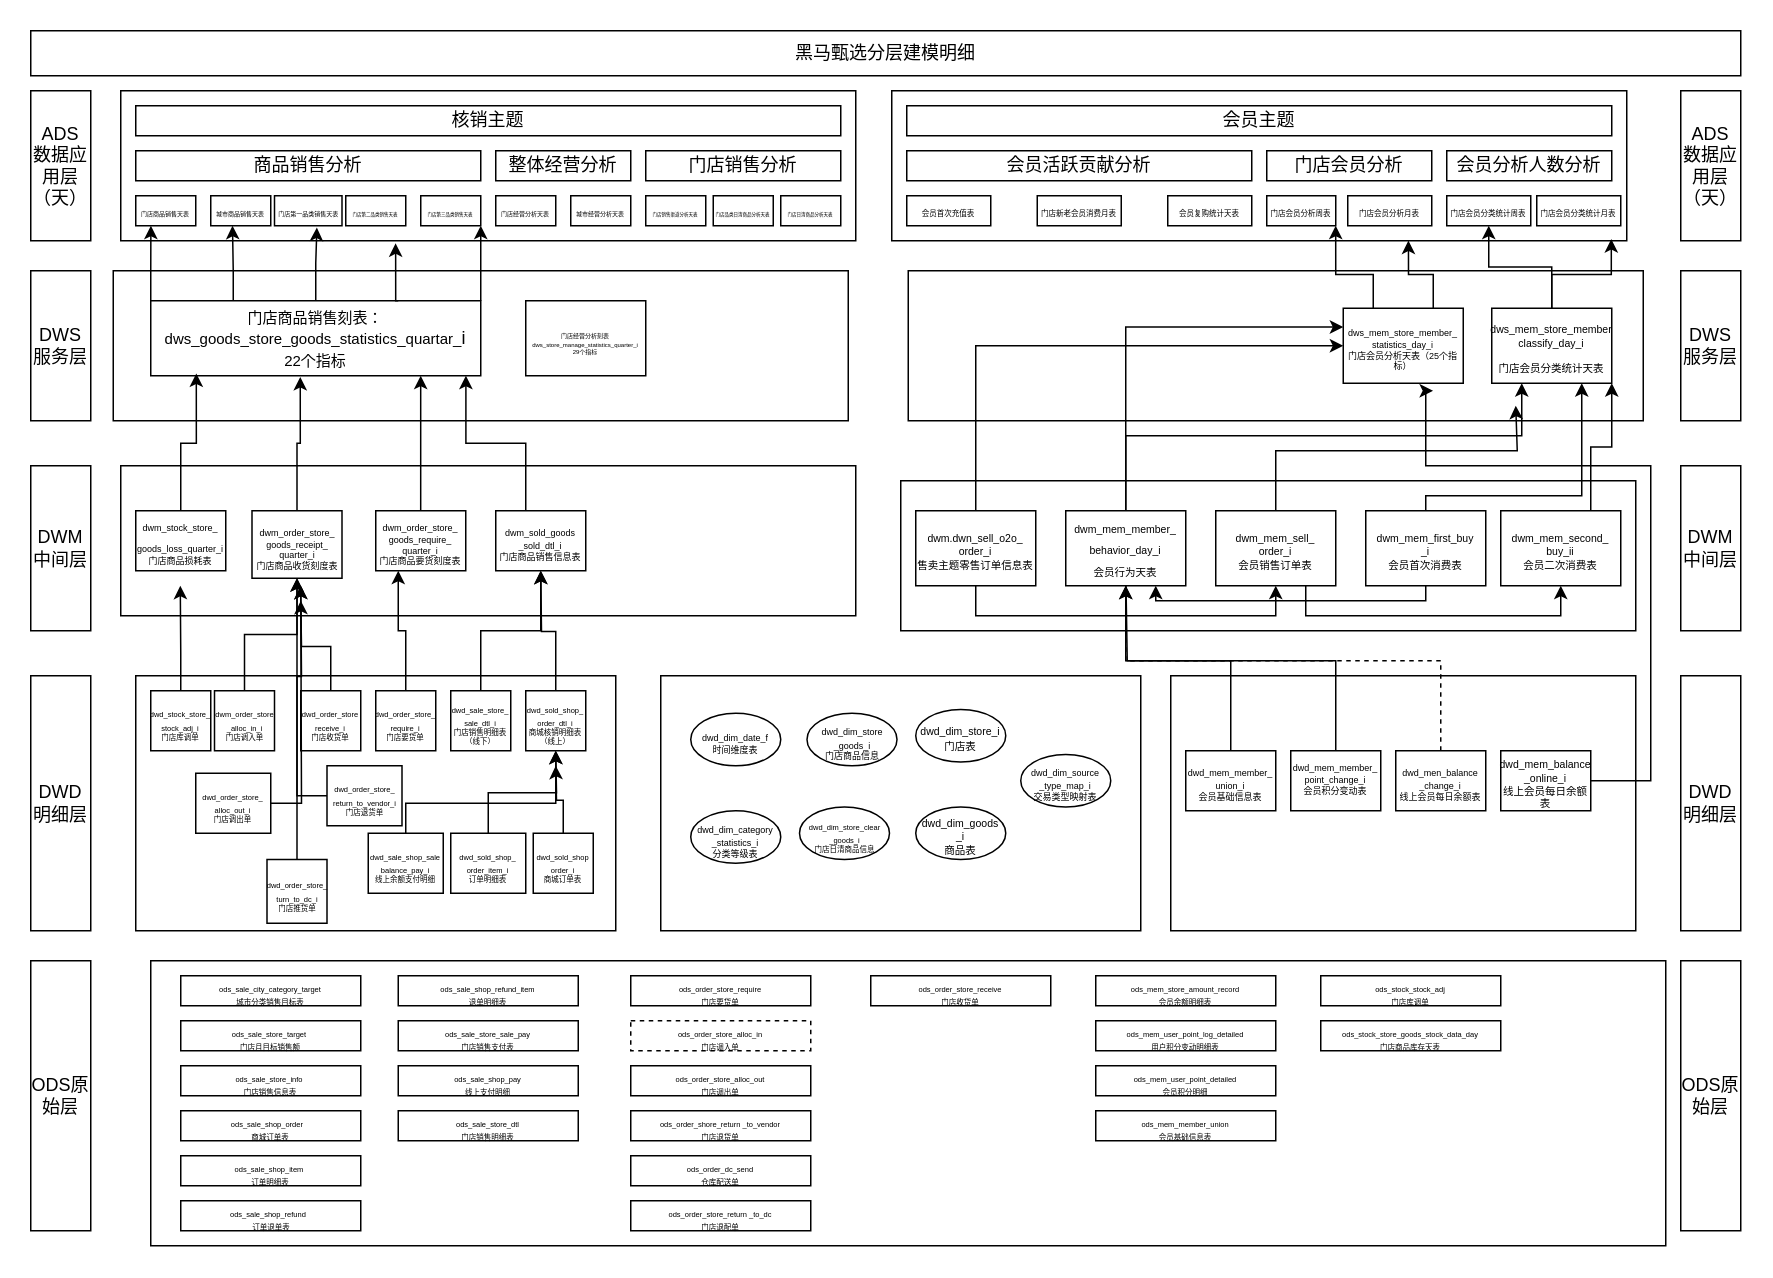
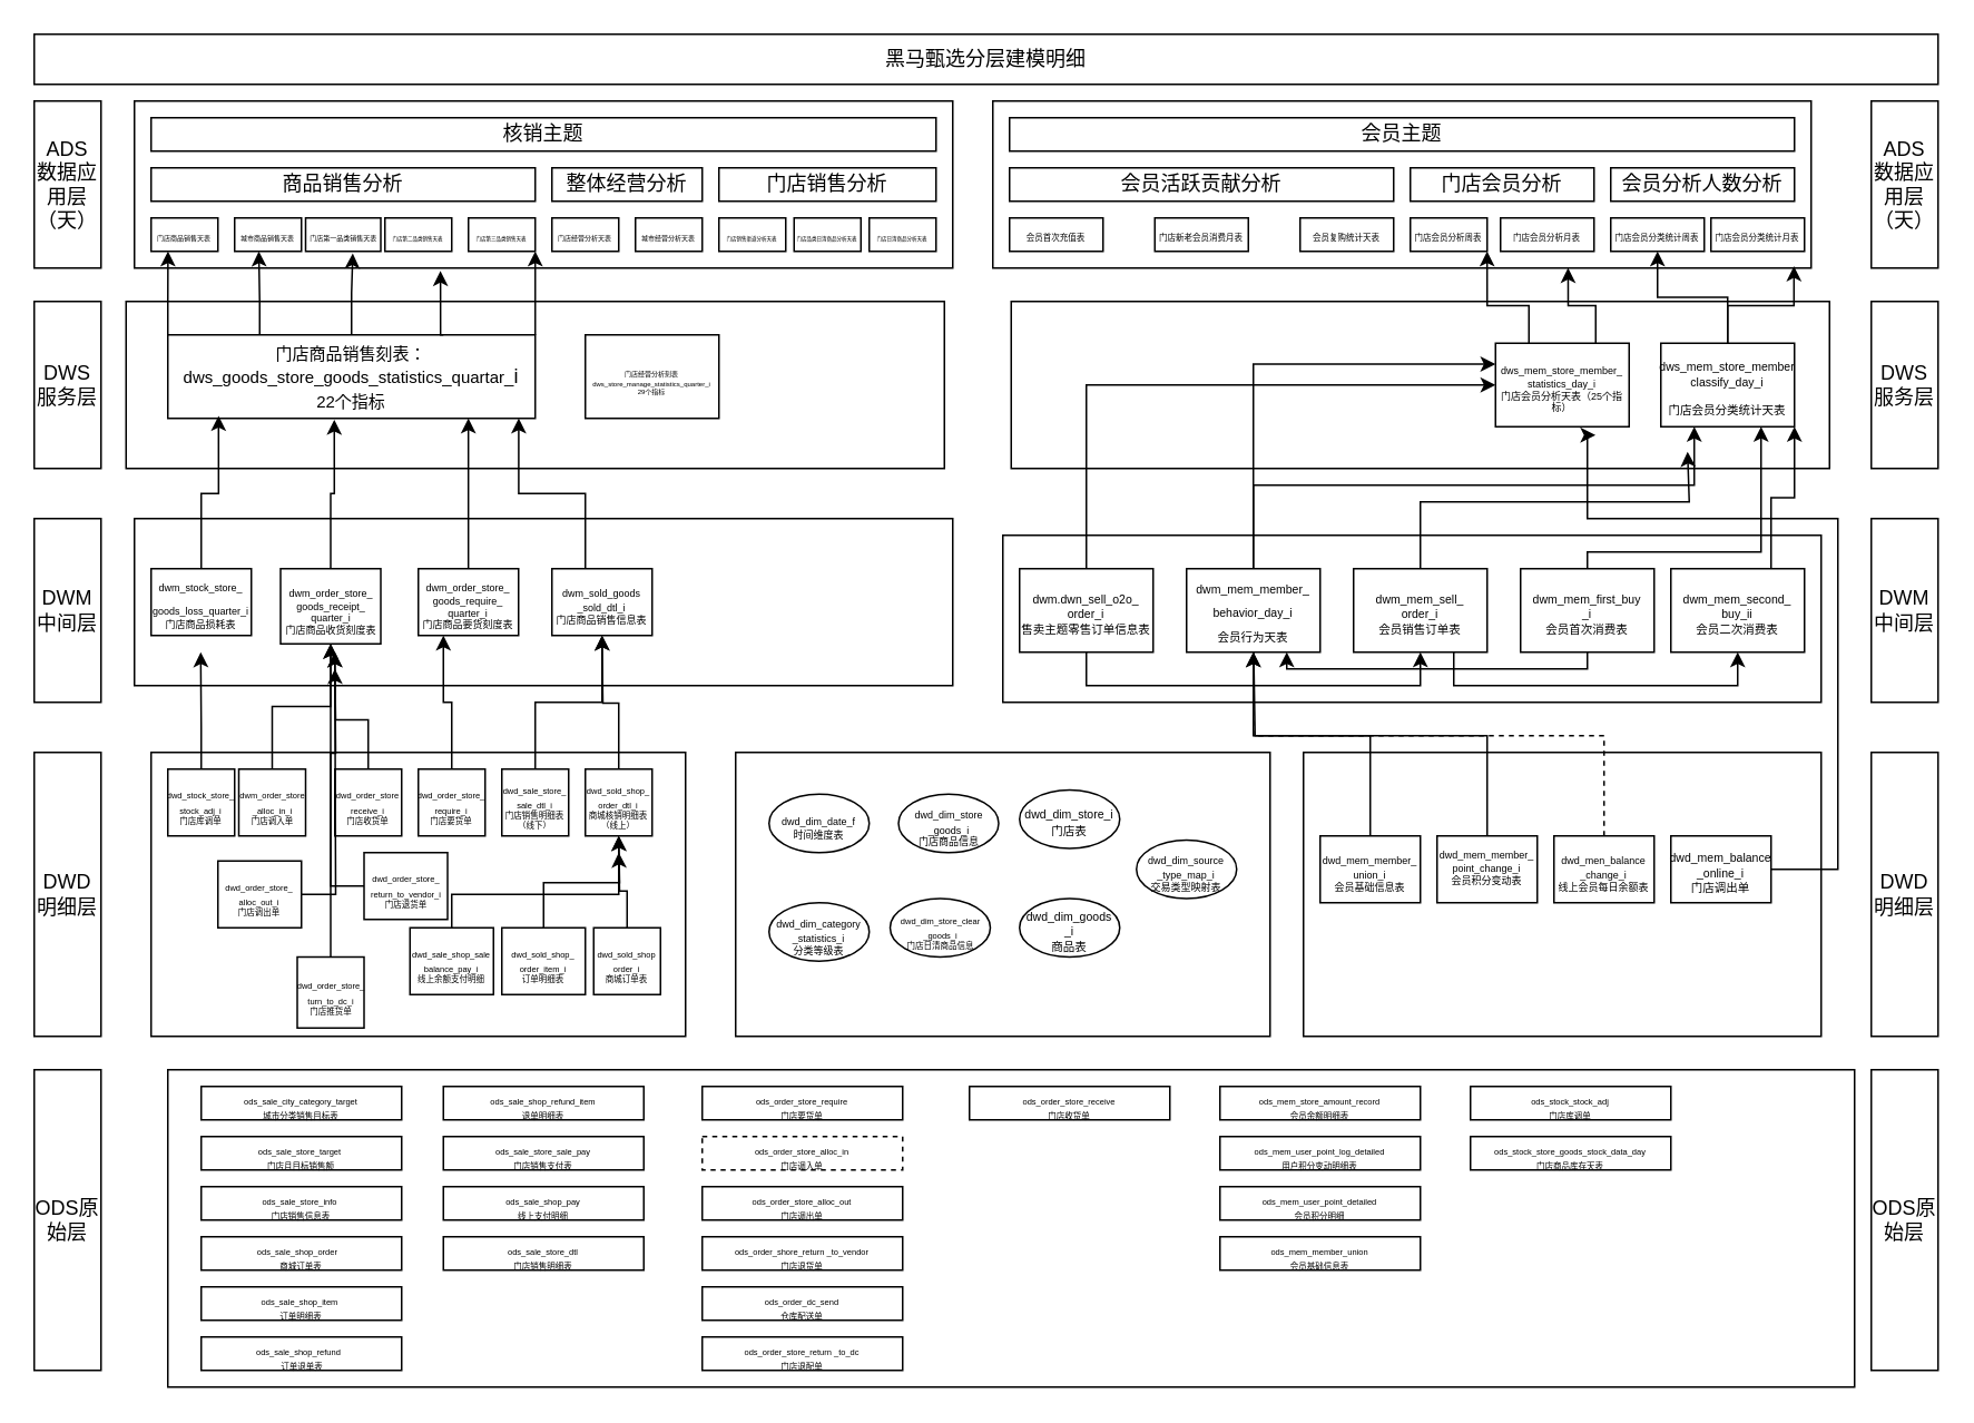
- <mxCell id="81" value="&lt;font style=&quot;font-size: 7px;&quot;&gt;dwd_mem_balance&lt;/font&gt;&lt;div style=&quot;font-size: 7px;&quot;&gt;&lt;font style=&quot;font-size: 7px;&quot;&gt;_online_i&lt;/font&gt;&lt;/div&gt;&lt;div style=&quot;font-size: 7px;&quot;&gt;&lt;font style=&quot;font-size: 7px;&quot;&gt;线上会员每日余额表&lt;/font&gt;&lt;/div&gt;" style="rounded=0;whiteSpace=wrap;html=1;" parent="1" vertex="1"><mxGeometry x="1000" y="500" width="60" height="40" as="geometry" /></mxCell>
+ <mxCell id="81" value="&lt;font style=&quot;font-size: 7px;&quot;&gt;dwd_mem_balance&lt;/font&gt;&lt;div style=&quot;font-size: 7px;&quot;&gt;&lt;font style=&quot;font-size: 7px;&quot;&gt;_online_i&lt;/font&gt;&lt;/div&gt;&lt;div style=&quot;font-size: 7px;&quot;&gt;&lt;font style=&quot;font-size: 7px;&quot;&gt;门店调出单&lt;/font&gt;&lt;/div&gt;" style="rounded=0;whiteSpace=wrap;html=1;" parent="1" vertex="1"><mxGeometry x="1000" y="500" width="60" height="40" as="geometry" /></mxCell>
